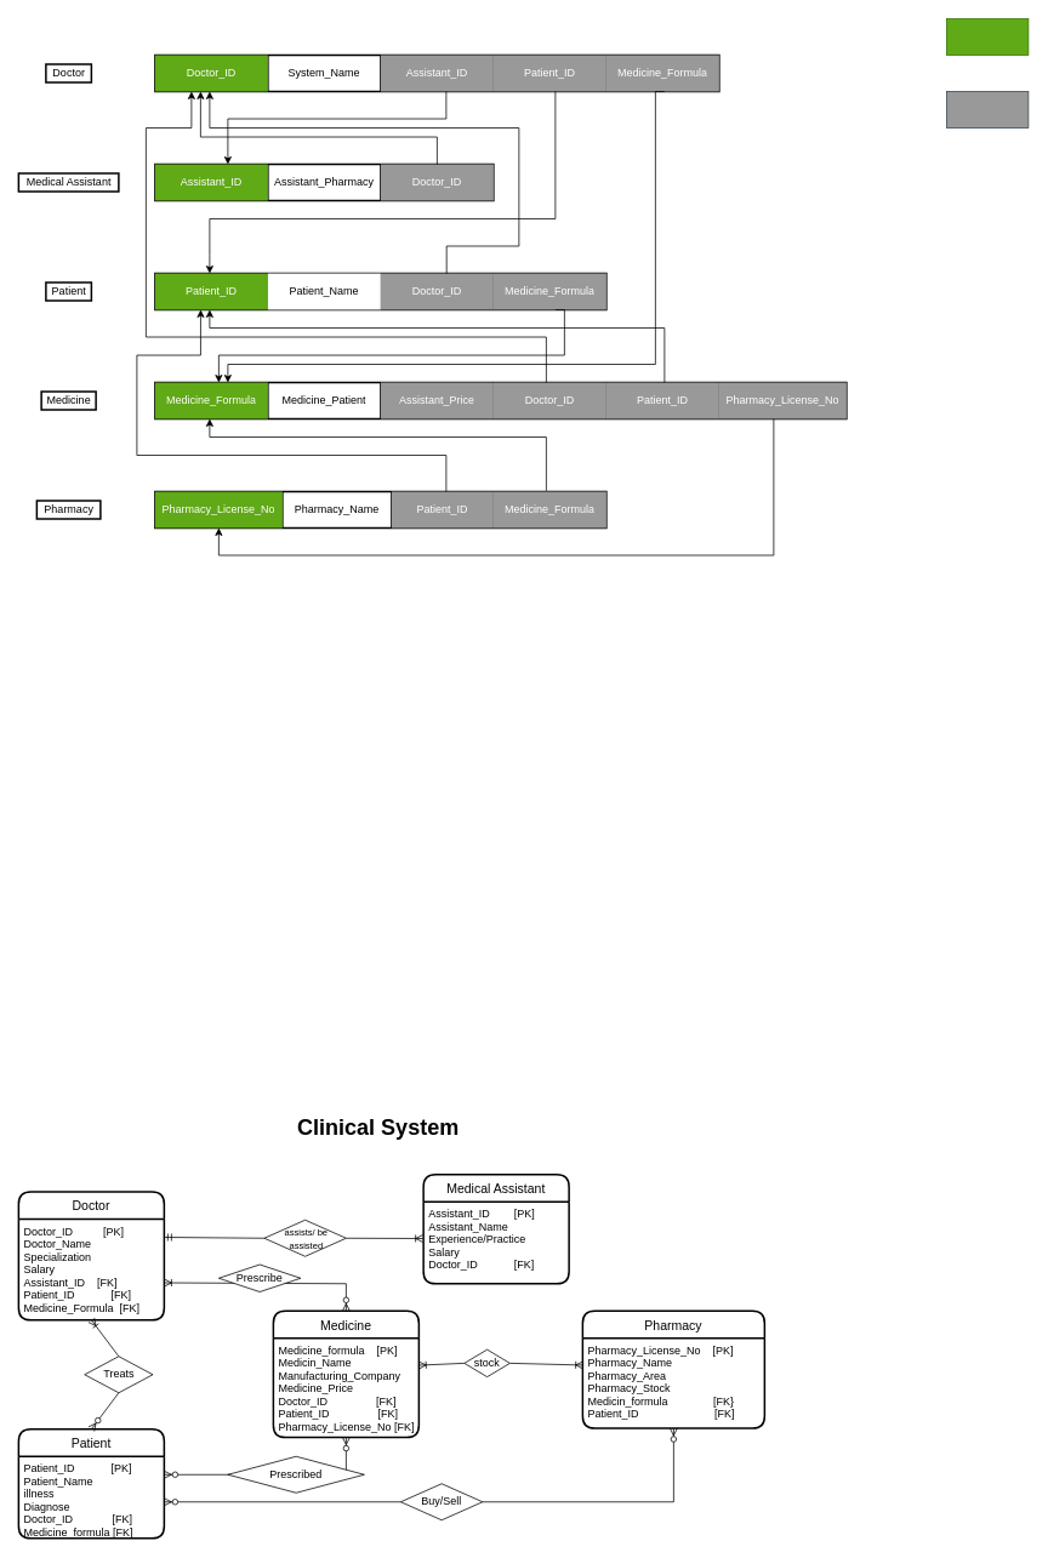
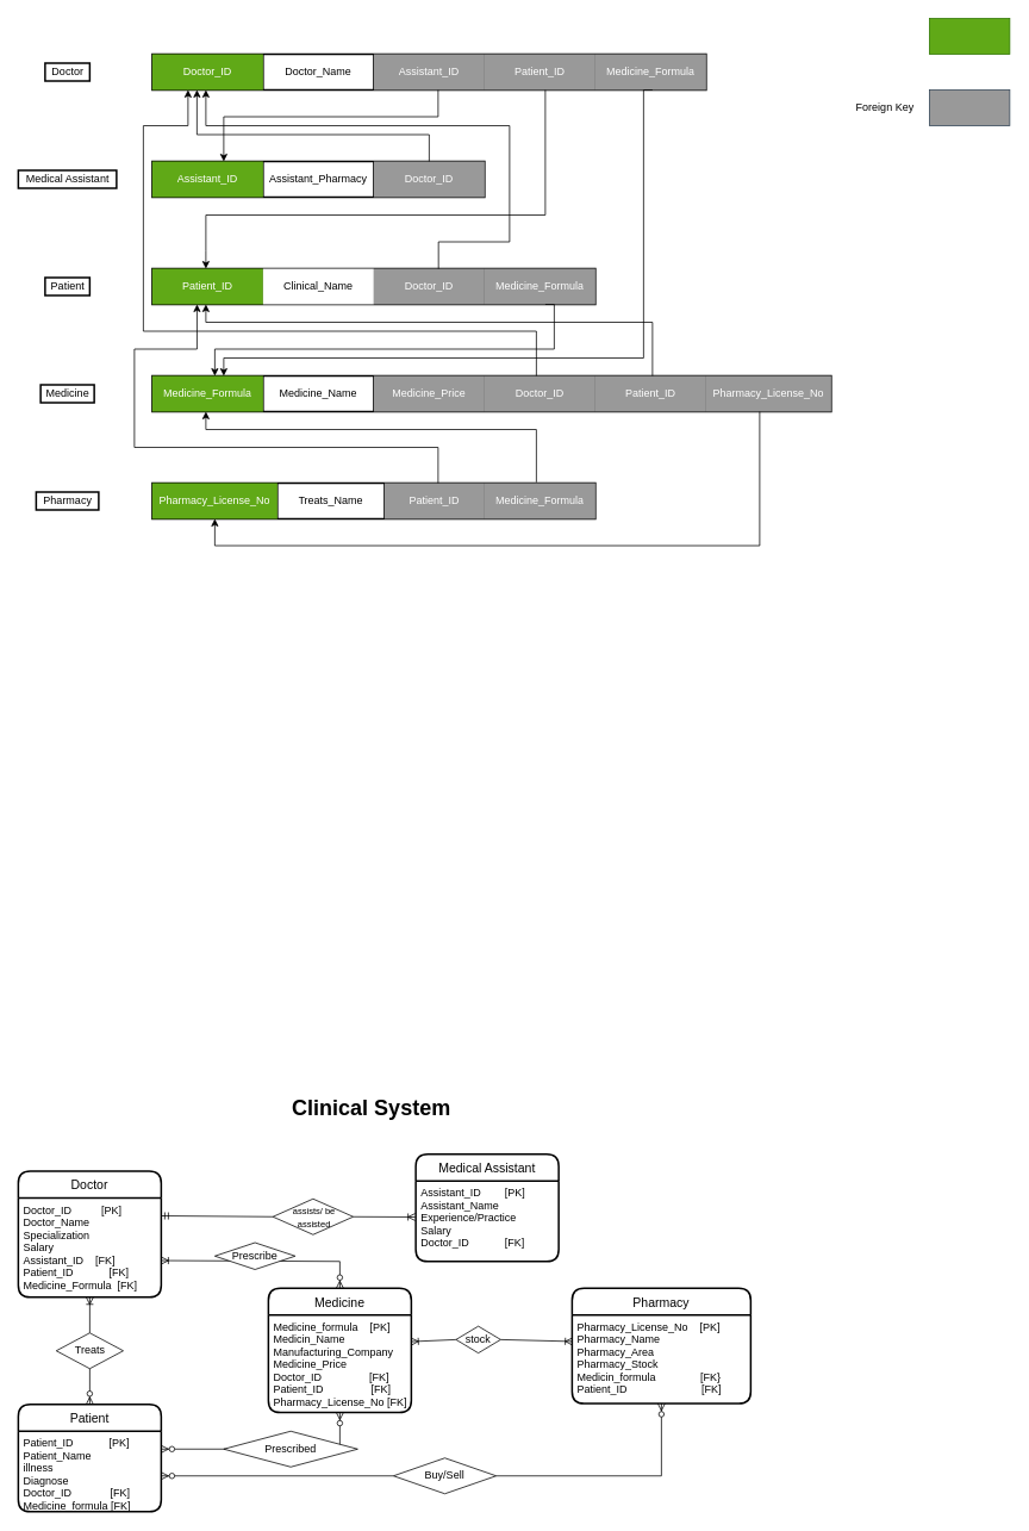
- <mxCell id="5" value="System_Name" style="shape=partialRectangle;html=1;whiteSpace=wrap;connectable=0;overflow=hidden;fillColor=none;top=0;left=0;bottom=0;right=0;pointerEvents=1;strokeColor=#000000;strokeWidth=2;" parent="3" vertex="1"><mxGeometry x="124" width="124" height="40" as="geometry"><mxRectangle width="124" height="40" as="alternateBounds" /></mxGeometry></mxCell>
+ <mxCell id="5" value="Doctor_Name" style="shape=partialRectangle;html=1;whiteSpace=wrap;connectable=0;overflow=hidden;fillColor=none;top=0;left=0;bottom=0;right=0;pointerEvents=1;strokeColor=#000000;strokeWidth=2;" parent="3" vertex="1"><mxGeometry x="124" width="124" height="40" as="geometry"><mxRectangle width="124" height="40" as="alternateBounds" /></mxGeometry></mxCell>
+ <mxCell id="41" value="Foreign Key" style="text;html=1;align=center;verticalAlign=middle;resizable=0;points=[];autosize=1;strokeColor=none;fillColor=none;" parent="1" vertex="1"><mxGeometry x="950" y="110" width="80" height="20" as="geometry" /></mxCell>
- <mxCell id="18" value="Patient_Name" style="shape=partialRectangle;html=1;whiteSpace=wrap;connectable=0;overflow=hidden;top=0;left=0;bottom=0;right=0;pointerEvents=1;strokeColor=#000000;strokeWidth=2;" parent="16" vertex="1"><mxGeometry x="124" width="124" height="40" as="geometry"><mxRectangle width="124" height="40" as="alternateBounds" /></mxGeometry></mxCell>
+ <mxCell id="18" value="Clinical_Name" style="shape=partialRectangle;html=1;whiteSpace=wrap;connectable=0;overflow=hidden;top=0;left=0;bottom=0;right=0;pointerEvents=1;strokeColor=#000000;strokeWidth=2;" parent="16" vertex="1"><mxGeometry x="124" width="124" height="40" as="geometry"><mxRectangle width="124" height="40" as="alternateBounds" /></mxGeometry></mxCell>
- <mxCell id="26" value="Medicine_Patient" style="shape=partialRectangle;html=1;whiteSpace=wrap;connectable=0;overflow=hidden;fillColor=none;top=0;left=0;bottom=0;right=0;pointerEvents=1;strokeColor=#000000;strokeWidth=2;" parent="24" vertex="1"><mxGeometry x="124" width="124" height="40" as="geometry"><mxRectangle width="124" height="40" as="alternateBounds" /></mxGeometry></mxCell>
+ <mxCell id="26" value="Medicine_Name" style="shape=partialRectangle;html=1;whiteSpace=wrap;connectable=0;overflow=hidden;fillColor=none;top=0;left=0;bottom=0;right=0;pointerEvents=1;strokeColor=#000000;strokeWidth=2;" parent="24" vertex="1"><mxGeometry x="124" width="124" height="40" as="geometry"><mxRectangle width="124" height="40" as="alternateBounds" /></mxGeometry></mxCell>
- <mxCell id="27" value="&lt;font color=&quot;#ffffff&quot;&gt;Assistant_Price&lt;/font&gt;" style="shape=partialRectangle;html=1;whiteSpace=wrap;connectable=0;overflow=hidden;top=0;left=0;bottom=0;right=0;pointerEvents=1;strokeWidth=2;fillColor=#999999;" parent="24" vertex="1"><mxGeometry x="248" width="124" height="40" as="geometry"><mxRectangle width="124" height="40" as="alternateBounds" /></mxGeometry></mxCell>
+ <mxCell id="27" value="&lt;font color=&quot;#ffffff&quot;&gt;Medicine_Price&lt;/font&gt;" style="shape=partialRectangle;html=1;whiteSpace=wrap;connectable=0;overflow=hidden;top=0;left=0;bottom=0;right=0;pointerEvents=1;strokeWidth=2;fillColor=#999999;" parent="24" vertex="1"><mxGeometry x="248" width="124" height="40" as="geometry"><mxRectangle width="124" height="40" as="alternateBounds" /></mxGeometry></mxCell>
- <mxCell id="34" value="Pharmacy_Name" style="shape=partialRectangle;html=1;whiteSpace=wrap;connectable=0;overflow=hidden;fillColor=none;top=0;left=0;bottom=0;right=0;pointerEvents=1;strokeColor=#000000;strokeWidth=2;" parent="32" vertex="1"><mxGeometry x="140" width="120" height="40" as="geometry"><mxRectangle width="120" height="40" as="alternateBounds" /></mxGeometry></mxCell>
+ <mxCell id="34" value="Treats_Name" style="shape=partialRectangle;html=1;whiteSpace=wrap;connectable=0;overflow=hidden;fillColor=none;top=0;left=0;bottom=0;right=0;pointerEvents=1;strokeColor=#000000;strokeWidth=2;" parent="32" vertex="1"><mxGeometry x="140" width="120" height="40" as="geometry"><mxRectangle width="120" height="40" as="alternateBounds" /></mxGeometry></mxCell>
- <mxCell id="75" value="&lt;font style=&quot;font-size: 10px;&quot;&gt;&amp;nbsp;assists/ be&lt;br&gt;&amp;nbsp;assisted&lt;/font&gt;" style="shape=rhombus;perimeter=rhombusPerimeter;whiteSpace=wrap;html=1;align=center;" parent="1" vertex="1"><mxGeometry x="290" y="1341" width="90" height="40" as="geometry" /></mxCell>
+ <mxCell id="75" value="&lt;font style=&quot;font-size: 10px;&quot;&gt;&amp;nbsp;assists/ be&lt;br&gt;&amp;nbsp;assisted&lt;/font&gt;" style="shape=rhombus;perimeter=rhombusPerimeter;whiteSpace=wrap;html=1;align=center;" parent="1" vertex="1"><mxGeometry x="305" y="1341" width="90" height="40" as="geometry" /></mxCell>
- <mxCell id="77" value="Treats" style="shape=rhombus;perimeter=rhombusPerimeter;whiteSpace=wrap;html=1;align=center;" parent="1" vertex="1"><mxGeometry x="92.5" y="1491" width="75" height="40" as="geometry" /></mxCell>
+ <mxCell id="77" value="Treats" style="shape=rhombus;perimeter=rhombusPerimeter;whiteSpace=wrap;html=1;align=center;" parent="1" vertex="1"><mxGeometry x="62.5" y="1491" width="75" height="40" as="geometry" /></mxCell>
- <mxCell id="67" value="Buy/Sell" style="shape=rhombus;perimeter=rhombusPerimeter;whiteSpace=wrap;html=1;align=center;" parent="1" vertex="1"><mxGeometry x="440" y="1631" width="90" height="40" as="geometry" /></mxCell>
+ <mxCell id="67" value="Buy/Sell" style="shape=rhombus;perimeter=rhombusPerimeter;whiteSpace=wrap;html=1;align=center;" parent="1" vertex="1"><mxGeometry x="440" y="1631" width="115" height="40" as="geometry" /></mxCell>
